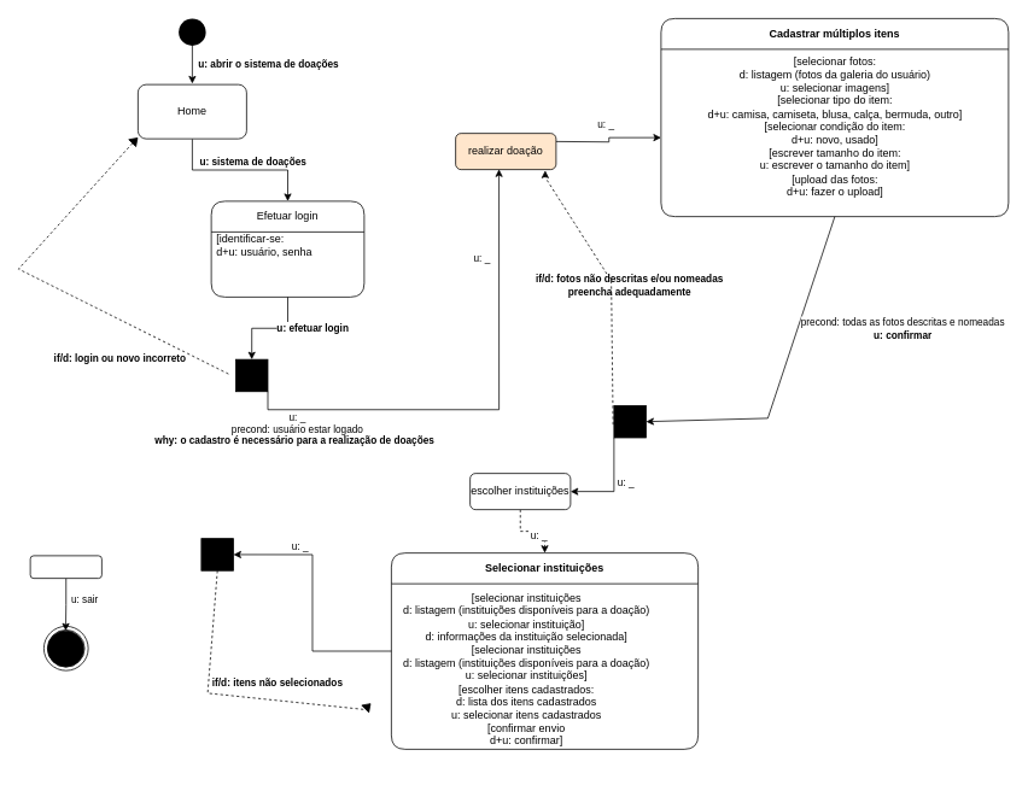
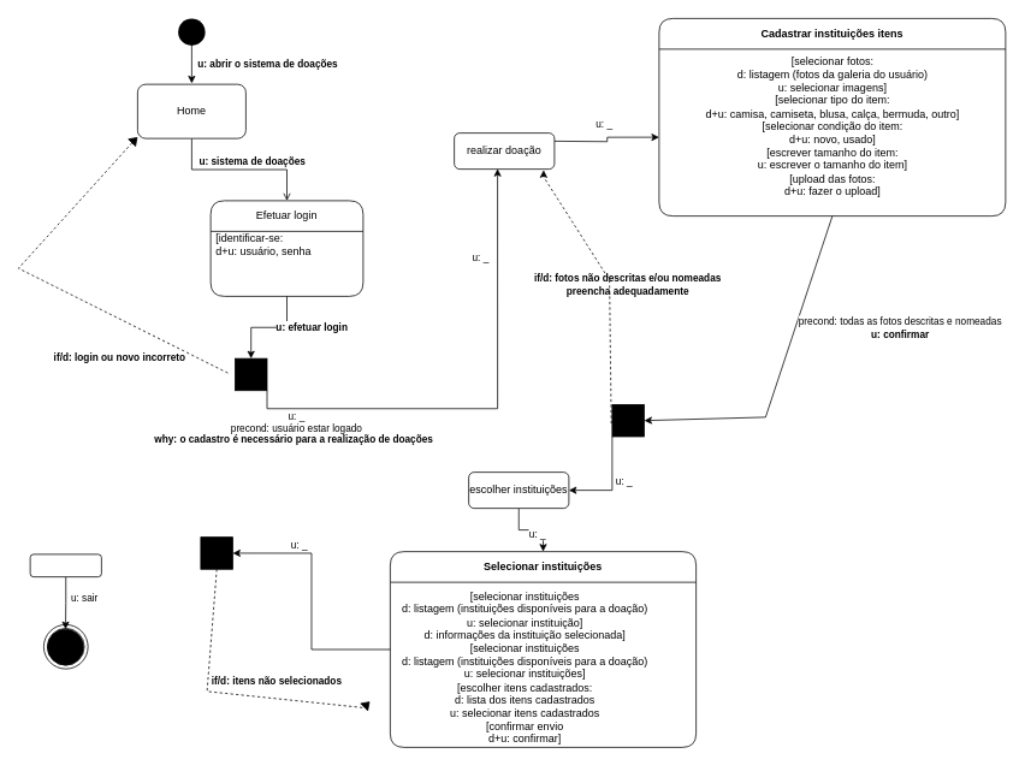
- <mxCell id="20" value="&lt;b&gt;Cadastrar múltiplos itens&lt;/b&gt;" style="swimlane;fontStyle=0;childLayout=stackLayout;horizontal=1;startSize=34;fillColor=none;horizontalStack=0;resizeParent=1;resizeParentMax=0;resizeLast=0;collapsible=1;marginBottom=0;rounded=1;overflow=block;whiteSpace=wrap;autosize=1;resizeHeight=0;resizeWidth=0;resizable=1;expand=1;html=1;" parent="1" vertex="1"><mxGeometry x="730" y="20" width="384" height="219" as="geometry"><mxRectangle x="775" y="407" width="120" height="30" as="alternateBounds" /></mxGeometry></mxCell>
+ <mxCell id="20" value="&lt;b&gt;Cadastrar instituições itens&lt;/b&gt;" style="swimlane;fontStyle=0;childLayout=stackLayout;horizontal=1;startSize=34;fillColor=none;horizontalStack=0;resizeParent=1;resizeParentMax=0;resizeLast=0;collapsible=1;marginBottom=0;rounded=1;overflow=block;whiteSpace=wrap;autosize=1;resizeHeight=0;resizeWidth=0;resizable=1;expand=1;html=1;" parent="1" vertex="1"><mxGeometry x="730" y="20" width="384" height="219" as="geometry"><mxRectangle x="775" y="407" width="120" height="30" as="alternateBounds" /></mxGeometry></mxCell>
- <mxCell id="19" value="realizar doação" style="rounded=1;whiteSpace=wrap;html=1;fillColor=#ffe6cc;" parent="1" vertex="1"><mxGeometry x="503" y="147" width="111" height="40" as="geometry" /></mxCell>
+ <mxCell id="19" value="realizar doação" style="rounded=1;whiteSpace=wrap;html=1;" parent="1" vertex="1"><mxGeometry x="503" y="147" width="111" height="40" as="geometry" /></mxCell>
- <mxCell id="8" style="edgeStyle=orthogonalEdgeStyle;rounded=0;orthogonalLoop=1;jettySize=auto;html=1;exitX=0.5;exitY=1;exitDx=0;exitDy=0;" parent="1" source="10" target="6" edge="1"><mxGeometry relative="1" as="geometry" /></mxCell>
+ <mxCell id="8" style="edgeStyle=orthogonalEdgeStyle;rounded=0;orthogonalLoop=1;jettySize=auto;html=1;exitX=0.5;exitY=1;exitDx=0;exitDy=0;endArrow=open;" parent="1" source="10" target="6" edge="1"><mxGeometry relative="1" as="geometry" /></mxCell>
- <mxCell id="34" style="edgeStyle=orthogonalEdgeStyle;rounded=0;orthogonalLoop=1;jettySize=auto;html=1;exitX=0.5;exitY=1;exitDx=0;exitDy=0;entryX=0.5;entryY=0;entryDx=0;entryDy=0;dashed=1;" parent="1" source="35" target="37" edge="1"><mxGeometry relative="1" as="geometry" /></mxCell>
+ <mxCell id="34" style="edgeStyle=orthogonalEdgeStyle;rounded=0;orthogonalLoop=1;jettySize=auto;html=1;exitX=0.5;exitY=1;exitDx=0;exitDy=0;entryX=0.5;entryY=0;entryDx=0;entryDy=0;" parent="1" source="35" target="37" edge="1"><mxGeometry relative="1" as="geometry" /></mxCell>
